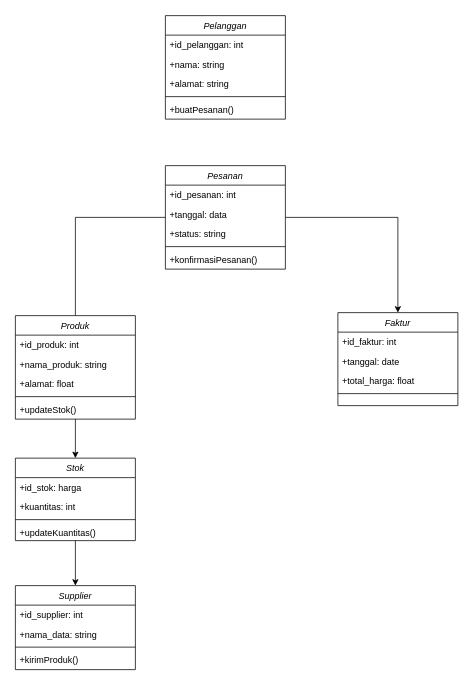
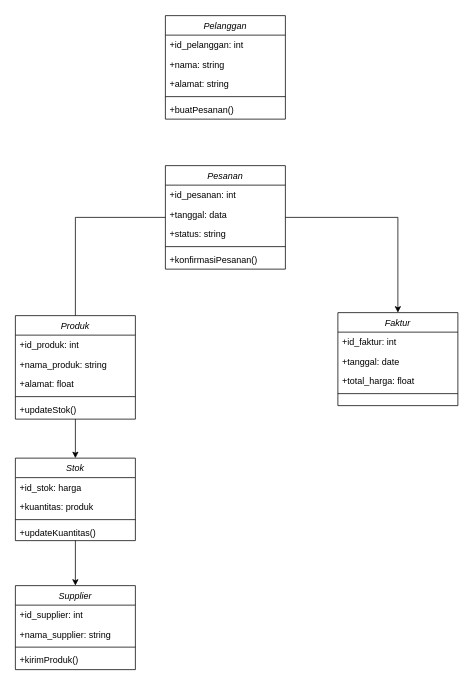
- <mxCell id="24" value="+kuantitas: int" style="text;align=left;verticalAlign=top;spacingLeft=4;spacingRight=4;overflow=hidden;rotatable=0;points=[[0,0.5],[1,0.5]];portConstraint=eastwest;rounded=0;shadow=0;html=0;" vertex="1" parent="22"><mxGeometry y="52" width="160" height="26" as="geometry" /></mxCell>
+ <mxCell id="24" value="+kuantitas: produk" style="text;align=left;verticalAlign=top;spacingLeft=4;spacingRight=4;overflow=hidden;rotatable=0;points=[[0,0.5],[1,0.5]];portConstraint=eastwest;rounded=0;shadow=0;html=0;" vertex="1" parent="22"><mxGeometry y="52" width="160" height="26" as="geometry" /></mxCell>
- <mxCell id="18" value="+nama_data: string" style="text;align=left;verticalAlign=top;spacingLeft=4;spacingRight=4;overflow=hidden;rotatable=0;points=[[0,0.5],[1,0.5]];portConstraint=eastwest;rounded=0;shadow=0;html=0;" vertex="1" parent="16"><mxGeometry y="52" width="160" height="26" as="geometry" /></mxCell>
+ <mxCell id="18" value="+nama_supplier: string" style="text;align=left;verticalAlign=top;spacingLeft=4;spacingRight=4;overflow=hidden;rotatable=0;points=[[0,0.5],[1,0.5]];portConstraint=eastwest;rounded=0;shadow=0;html=0;" vertex="1" parent="16"><mxGeometry y="52" width="160" height="26" as="geometry" /></mxCell>
